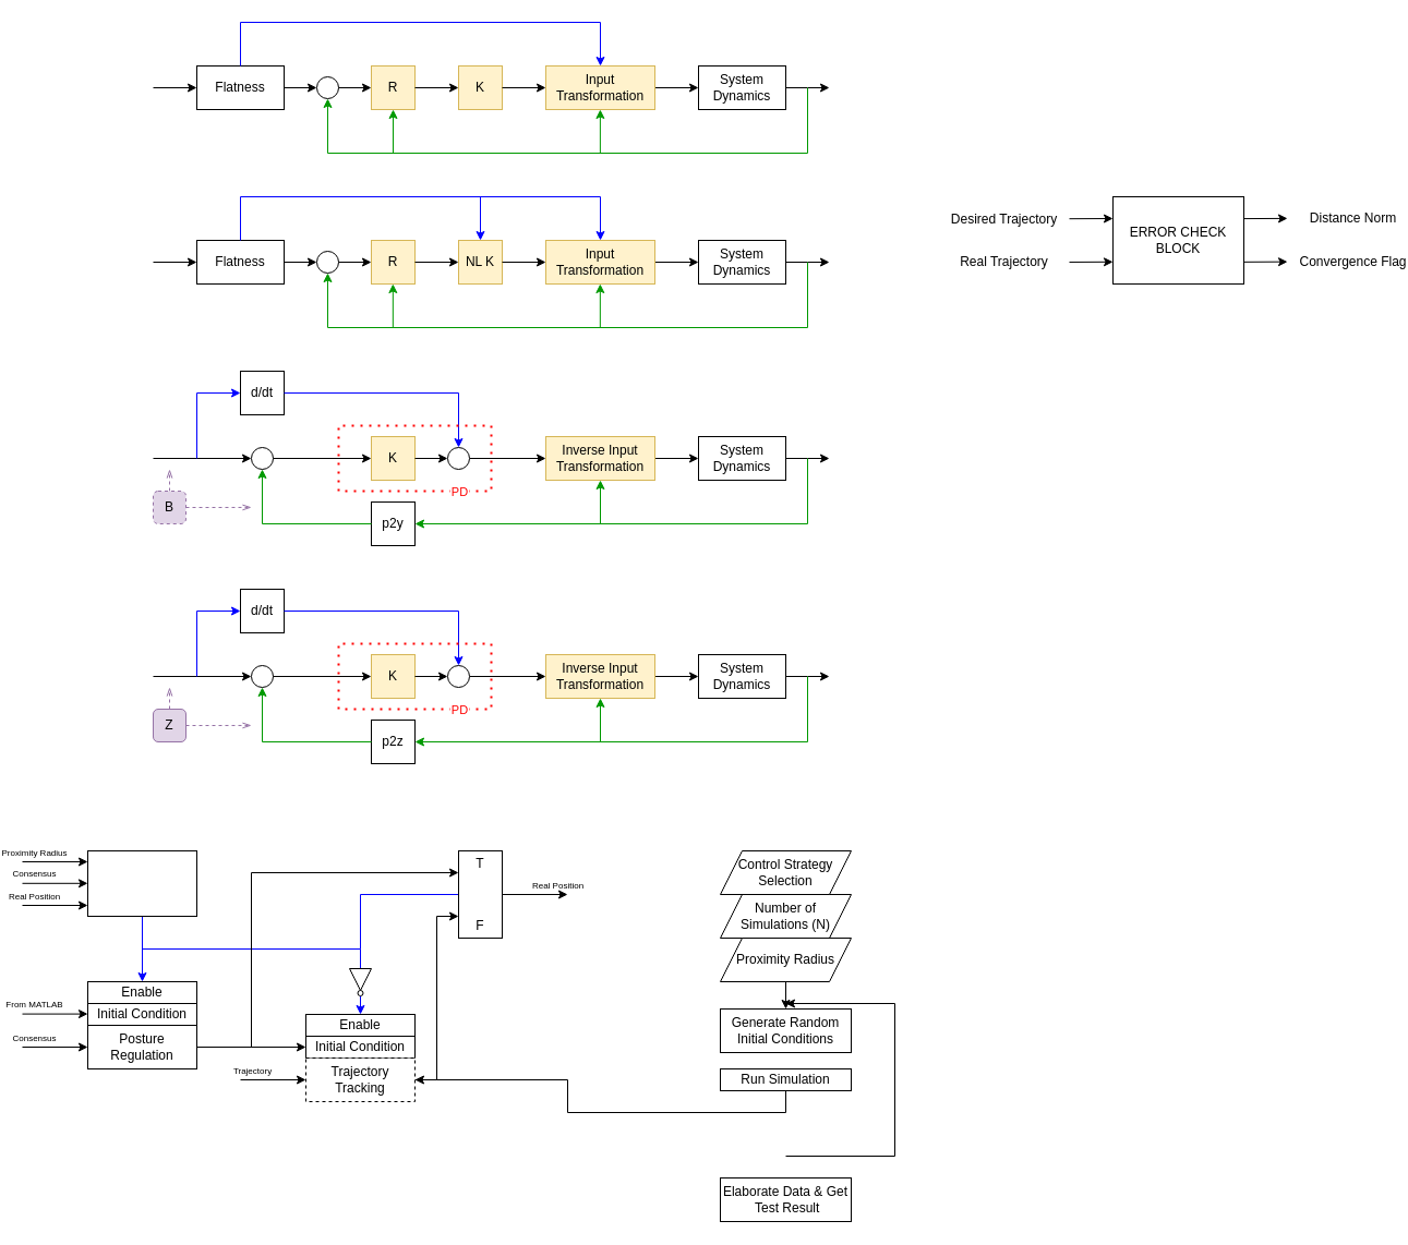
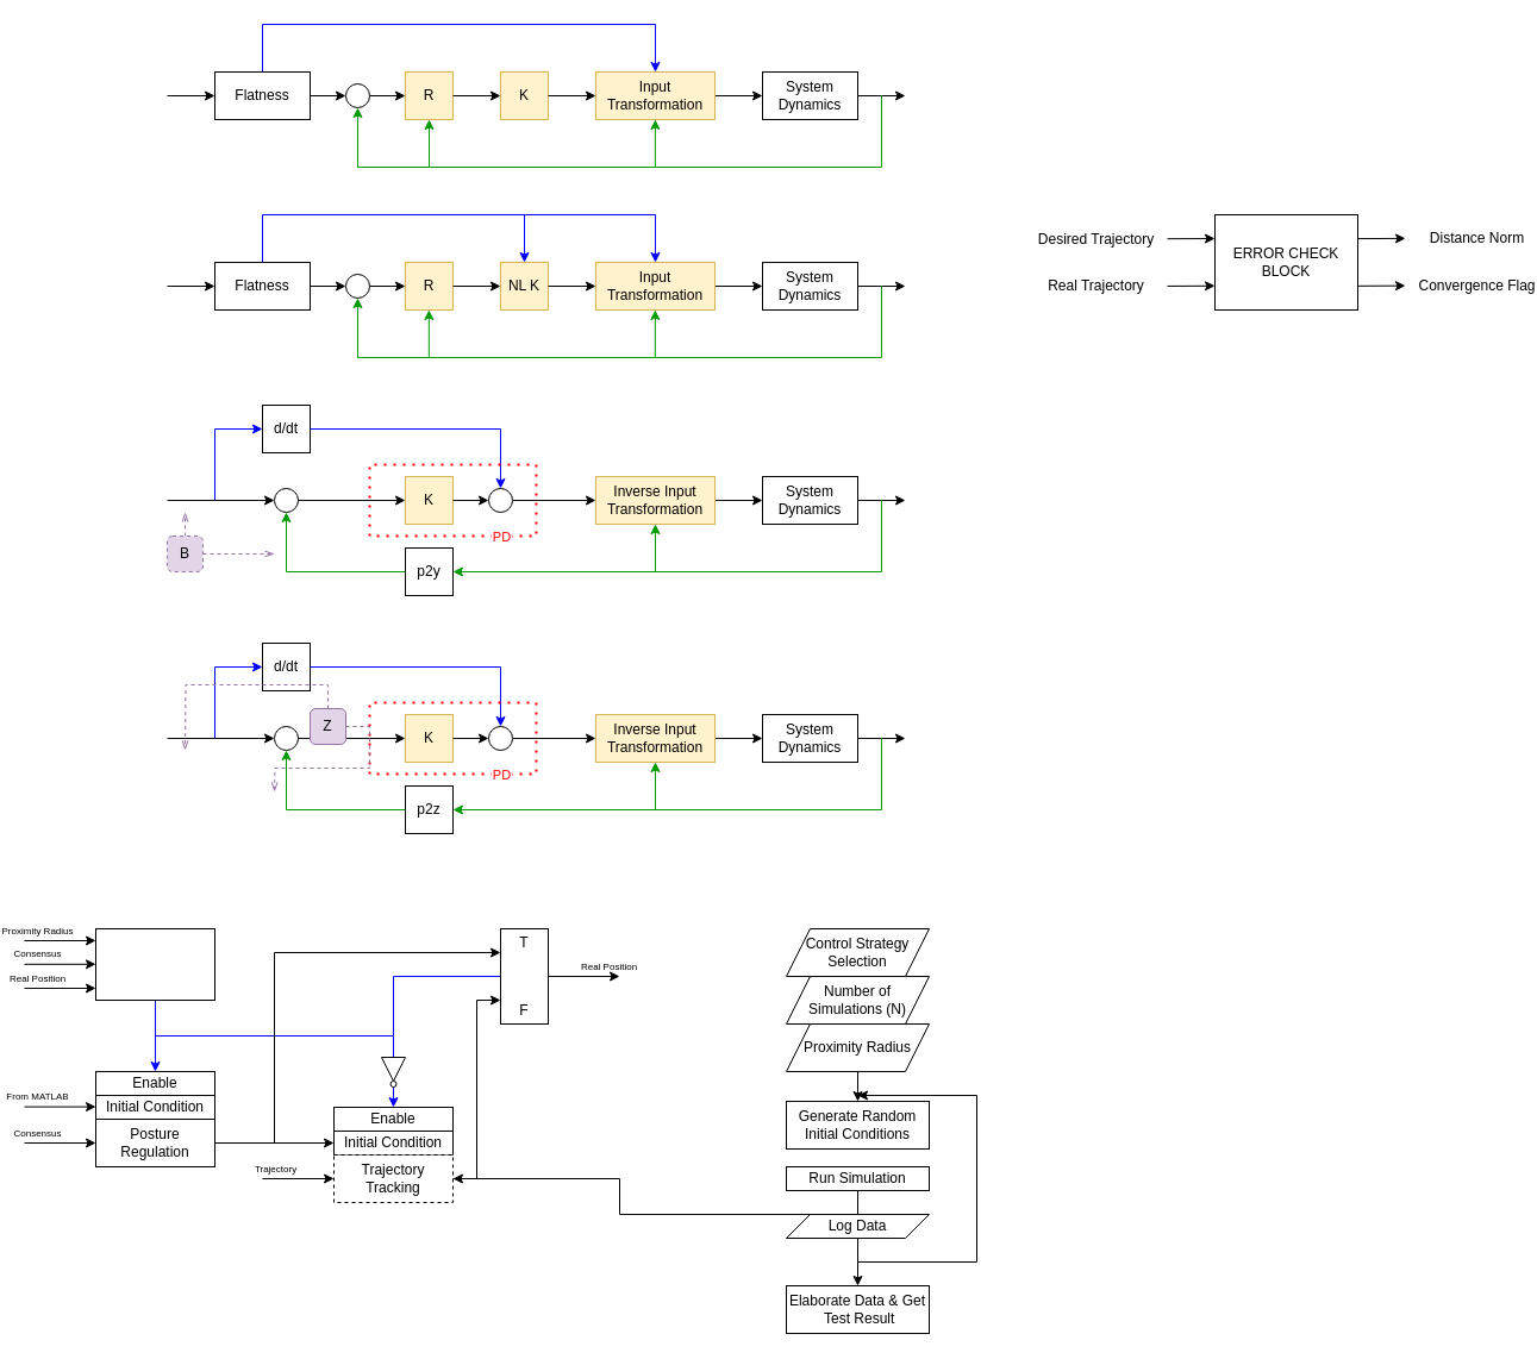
- <mxCell id="85" value="Z" style="rounded=1;whiteSpace=wrap;html=1;fillColor=#e1d5e7;strokeColor=#9673a6;" parent="62" vertex="1"><mxGeometry y="110" width="30" height="30" as="geometry" /></mxCell>
+ <mxCell id="85" value="Z" style="rounded=1;whiteSpace=wrap;html=1;fillColor=#e1d5e7;strokeColor=#9673a6;" parent="62" vertex="1"><mxGeometry x="120" y="55" width="30" height="30" as="geometry" /></mxCell>
+ <mxCell id="94" value="&lt;span style=&quot;caret-color: rgb(0, 0, 0); color: rgb(0, 0, 0); font-family: Helvetica; font-size: 12px; font-style: normal; font-variant-caps: normal; font-weight: 400; letter-spacing: normal; text-align: center; text-indent: 0px; text-transform: none; word-spacing: 0px; -webkit-text-stroke-width: 0px; text-decoration: none; float: none; display: inline !important;&quot;&gt;Log Data&lt;/span&gt;" style="shape=parallelogram;perimeter=parallelogramPerimeter;whiteSpace=wrap;html=1;fixedSize=1;" parent="1" vertex="1"><mxGeometry x="660" y="1020" width="120" height="20" as="geometry" /></mxCell>
+ <mxCell id="93" style="edgeStyle=orthogonalEdgeStyle;rounded=0;orthogonalLoop=1;jettySize=auto;html=1;exitX=0.5;exitY=1;exitDx=0;exitDy=0;entryX=0.5;entryY=0;entryDx=0;entryDy=0;" parent="1" source="94" target="95" edge="1"><mxGeometry relative="1" as="geometry" /></mxCell>
